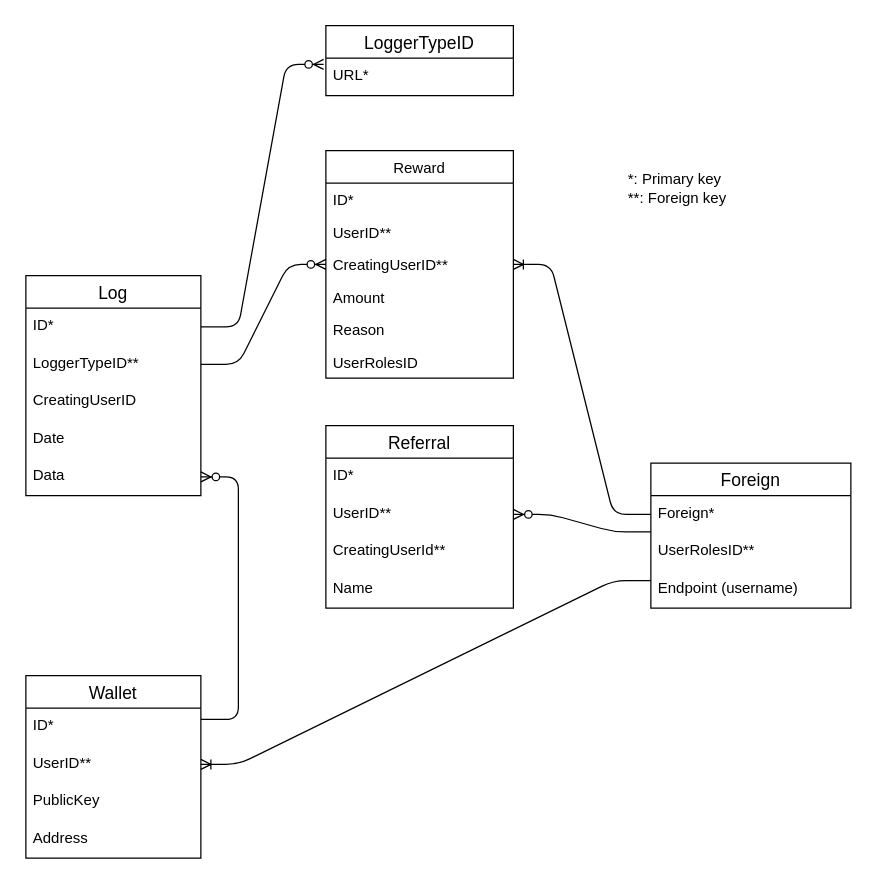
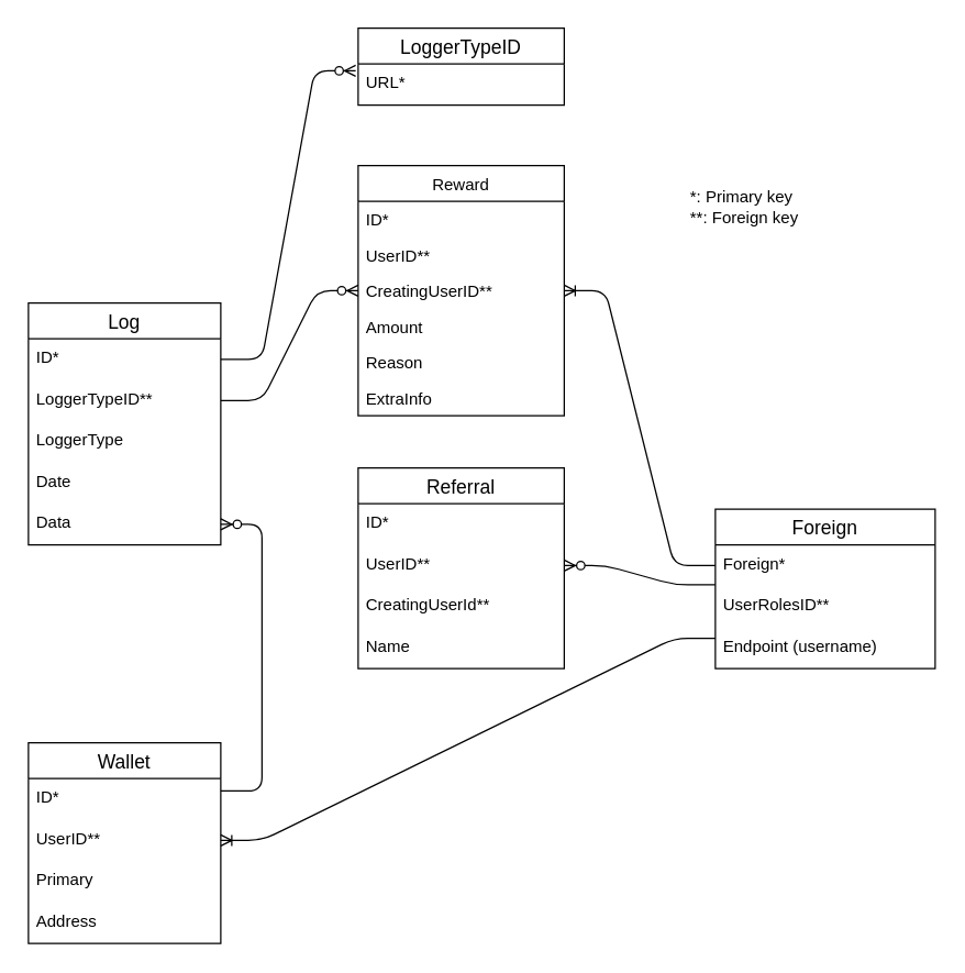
- <mxCell id="12" value="UserRolesID" style="text;strokeColor=none;fillColor=none;align=left;verticalAlign=top;spacingLeft=4;spacingRight=4;overflow=hidden;rotatable=0;points=[[0,0.5],[1,0.5]];portConstraint=eastwest;" parent="6" vertex="1"><mxGeometry y="156" width="150" height="26" as="geometry" /></mxCell>
+ <mxCell id="12" value="ExtraInfo" style="text;strokeColor=none;fillColor=none;align=left;verticalAlign=top;spacingLeft=4;spacingRight=4;overflow=hidden;rotatable=0;points=[[0,0.5],[1,0.5]];portConstraint=eastwest;" parent="6" vertex="1"><mxGeometry y="156" width="150" height="26" as="geometry" /></mxCell>
- <mxCell id="31" value="CreatingUserID" style="text;strokeColor=none;fillColor=none;spacingLeft=4;spacingRight=4;overflow=hidden;rotatable=0;points=[[0,0.5],[1,0.5]];portConstraint=eastwest;fontSize=12;" vertex="1" parent="28"><mxGeometry y="86" width="140" height="30" as="geometry" /></mxCell>
+ <mxCell id="31" value="LoggerType" style="text;strokeColor=none;fillColor=none;spacingLeft=4;spacingRight=4;overflow=hidden;rotatable=0;points=[[0,0.5],[1,0.5]];portConstraint=eastwest;fontSize=12;" vertex="1" parent="28"><mxGeometry y="86" width="140" height="30" as="geometry" /></mxCell>
- <mxCell id="24" value="PublicKey" style="text;strokeColor=none;fillColor=none;spacingLeft=4;spacingRight=4;overflow=hidden;rotatable=0;points=[[0,0.5],[1,0.5]];portConstraint=eastwest;fontSize=12;" parent="21" vertex="1"><mxGeometry y="86" width="140" height="30" as="geometry" /></mxCell>
+ <mxCell id="24" value="Primary" style="text;strokeColor=none;fillColor=none;spacingLeft=4;spacingRight=4;overflow=hidden;rotatable=0;points=[[0,0.5],[1,0.5]];portConstraint=eastwest;fontSize=12;" parent="21" vertex="1"><mxGeometry y="86" width="140" height="30" as="geometry" /></mxCell>
